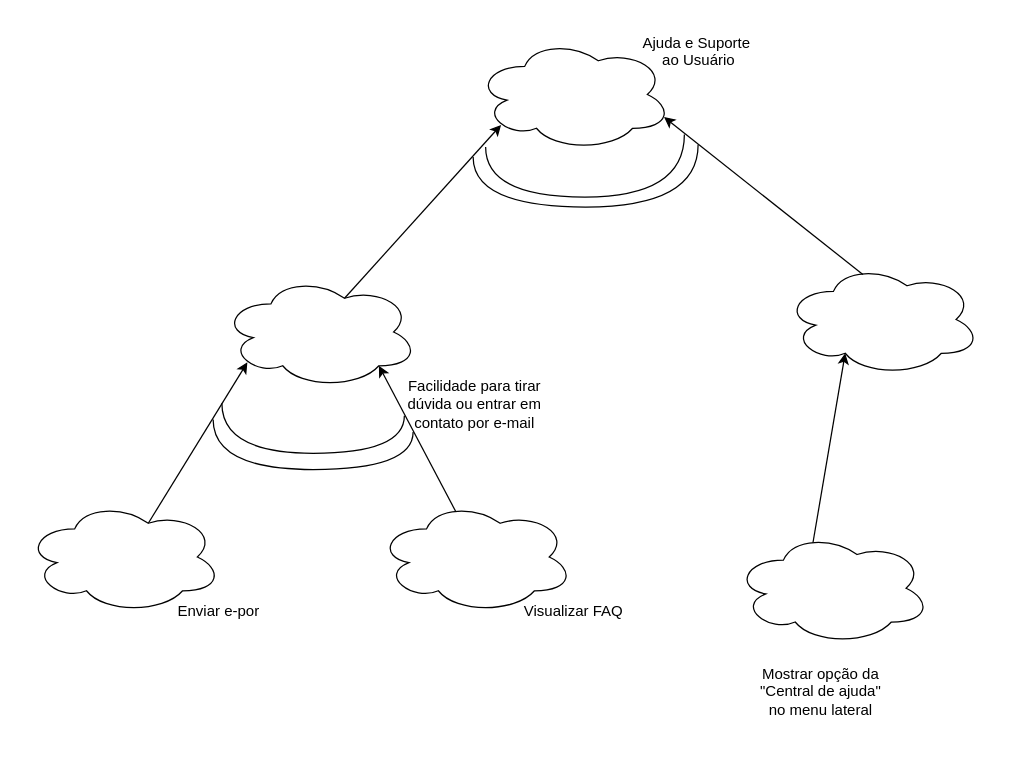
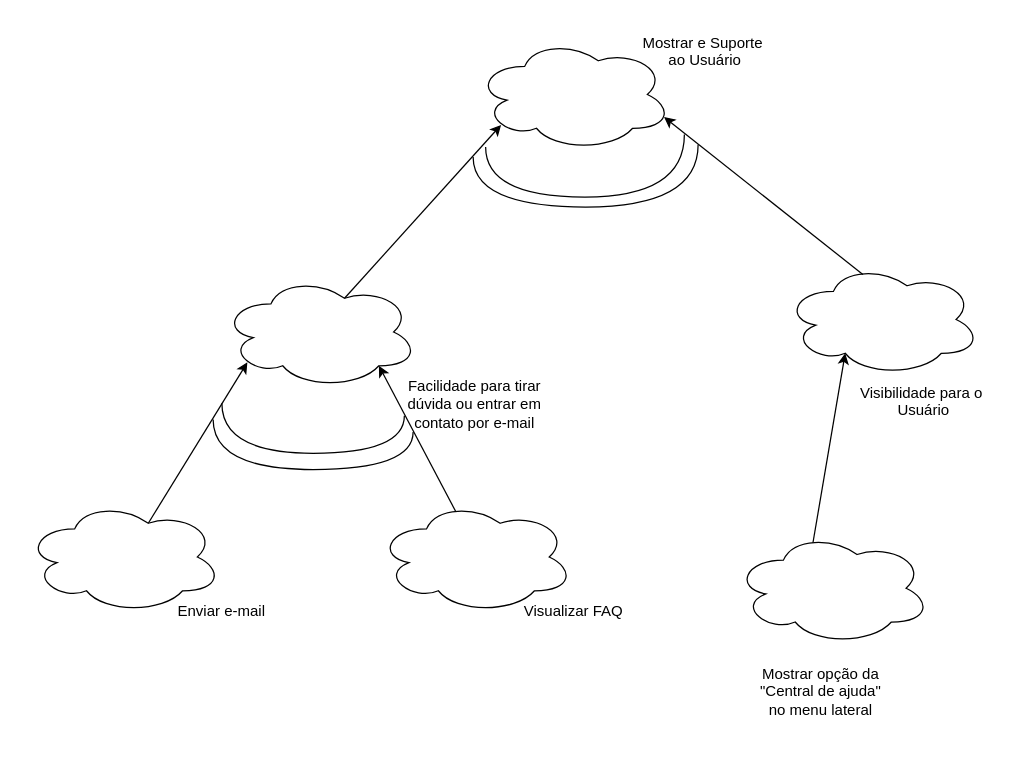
- <mxCell id="14" value="&lt;div style=&quot;text-align: center&quot;&gt;&lt;span&gt;Ajuda e Suporte&amp;nbsp;&lt;/span&gt;&lt;/div&gt;&lt;div style=&quot;text-align: center&quot;&gt;&lt;span&gt;ao&amp;nbsp;Usuário&lt;/span&gt;&lt;/div&gt;" style="text;html=1;" vertex="1" parent="1"><mxGeometry x="512" y="20" width="110" height="40" as="geometry" /></mxCell>
+ <mxCell id="14" value="&lt;div style=&quot;text-align: center&quot;&gt;&lt;span&gt;Mostrar e Suporte&amp;nbsp;&lt;/span&gt;&lt;/div&gt;&lt;div style=&quot;text-align: center&quot;&gt;&lt;span&gt;ao&amp;nbsp;Usuário&lt;/span&gt;&lt;/div&gt;" style="text;html=1;" vertex="1" parent="1"><mxGeometry x="512" y="20" width="110" height="40" as="geometry" /></mxCell>
+ <mxCell id="12" value="&lt;div style=&quot;text-align: center&quot;&gt;&lt;span&gt;Visibilidade para o&amp;nbsp;&lt;/span&gt;&lt;/div&gt;&lt;div style=&quot;text-align: center&quot;&gt;&lt;span&gt;Usuário&lt;/span&gt;&lt;/div&gt;" style="text;html=1;" vertex="1" parent="1"><mxGeometry x="685.5" y="300" width="100" height="50" as="geometry" /></mxCell>
- <mxCell id="22" value="&lt;div style=&quot;text-align: center&quot;&gt;Enviar e-por&lt;/div&gt;" style="text;html=1;" vertex="1" parent="1"><mxGeometry x="140" y="475" width="80" height="30" as="geometry" /></mxCell>
+ <mxCell id="22" value="&lt;div style=&quot;text-align: center&quot;&gt;Enviar e-mail&lt;/div&gt;" style="text;html=1;" vertex="1" parent="1"><mxGeometry x="140" y="475" width="80" height="30" as="geometry" /></mxCell>
